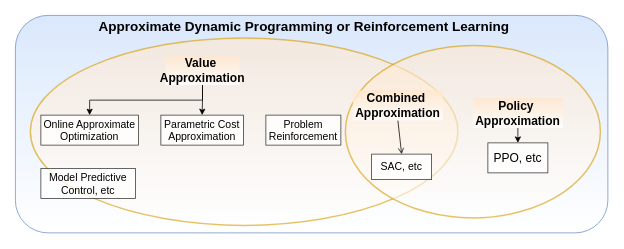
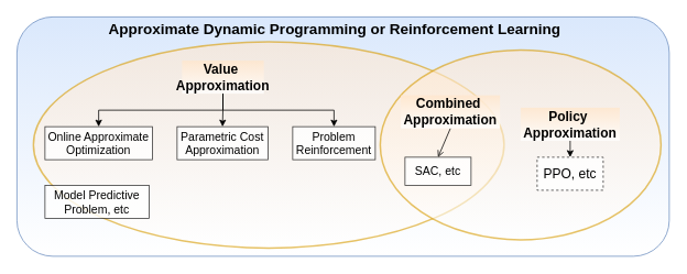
+ <mxCell id="14" value="" style="edgeStyle=elbowEdgeStyle;elbow=vertical;html=1;rounded=0;fontSize=14;entryX=0.5;entryY=0;entryDx=0;entryDy=0;exitX=0.5;exitY=1;exitDx=0;exitDy=0;" parent="1" source="8" target="13" edge="1"><mxGeometry relative="1" as="geometry"><mxPoint x="294" y="113" as="sourcePoint" /><mxPoint x="339" y="153" as="targetPoint" /></mxGeometry></mxCell>
- <mxCell id="19" value="Combined&amp;nbsp; Approximation" style="text;html=1;strokeColor=none;fillColor=#ffe6cc;align=center;verticalAlign=middle;whiteSpace=wrap;rounded=0;labelBorderColor=none;fontSize=16;opacity=80;fontStyle=1;gradientColor=#ffffff;" parent="1" vertex="1"><mxGeometry x="470" y="120" width="120" height="40" as="geometry" /></mxCell>
+ <mxCell id="19" value="Combined&amp;nbsp; Approximation" style="text;html=1;strokeColor=none;fillColor=#ffe6cc;align=center;verticalAlign=middle;whiteSpace=wrap;rounded=0;labelBorderColor=none;fontSize=16;opacity=80;fontStyle=1;gradientColor=#ffffff;" parent="1" vertex="1"><mxGeometry x="485" y="115" width="120" height="40" as="geometry" /></mxCell>
- <mxCell id="16" value="PPO, etc" style="whiteSpace=wrap;html=1;labelBorderColor=none;fontSize=16;strokeColor=#000000;gradientColor=#ffffff;opacity=80;" parent="1" vertex="1"><mxGeometry x="650" y="190" width="80" height="40" as="geometry" /></mxCell>
+ <mxCell id="16" value="PPO, etc" style="whiteSpace=wrap;html=1;labelBorderColor=none;fontSize=16;strokeColor=#000000;gradientColor=#ffffff;opacity=80;dashed=1;" parent="1" vertex="1"><mxGeometry x="650" y="190" width="80" height="40" as="geometry" /></mxCell>
- <mxCell id="17" value="SAC, etc" style="whiteSpace=wrap;html=1;fontSize=14;labelBorderColor=none;gradientColor=#ffffff;opacity=80;" parent="1" vertex="1"><mxGeometry x="495" y="205" width="80" height="34" as="geometry" /></mxCell>
+ <mxCell id="17" value="SAC, etc" style="whiteSpace=wrap;html=1;fontSize=14;labelBorderColor=none;gradientColor=#ffffff;opacity=80;" parent="1" vertex="1"><mxGeometry x="490" y="190" width="80" height="34" as="geometry" /></mxCell>
- <mxCell id="15" value="Model Predictive Control, etc" style="whiteSpace=wrap;html=1;fontSize=14;labelBorderColor=none;gradientColor=#ffffff;opacity=80;" parent="1" vertex="1"><mxGeometry x="54" y="224" width="126" height="40" as="geometry" /></mxCell>
+ <mxCell id="15" value="Model Predictive Problem, etc" style="whiteSpace=wrap;html=1;fontSize=14;labelBorderColor=none;gradientColor=#ffffff;opacity=80;" parent="1" vertex="1"><mxGeometry x="54" y="224" width="126" height="40" as="geometry" /></mxCell>
